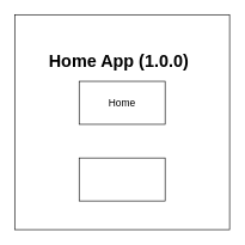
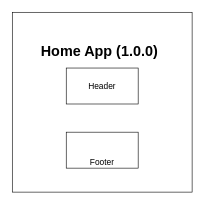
- <mxCell id="6" value="&lt;font style=&quot;font-size: 14px&quot;&gt;Home&lt;/font&gt;" style="text;html=1;strokeColor=none;fillColor=none;align=center;verticalAlign=middle;whiteSpace=wrap;overflow=hidden;" vertex="1" parent="1"><mxGeometry x="130" y="133" width="80" height="20" as="geometry" /></mxCell>
+ <mxCell id="6" value="&lt;font style=&quot;font-size: 14px&quot;&gt;Header&lt;/font&gt;" style="text;html=1;strokeColor=none;fillColor=none;align=center;verticalAlign=middle;whiteSpace=wrap;overflow=hidden;" vertex="1" parent="1"><mxGeometry x="130" y="133" width="80" height="20" as="geometry" /></mxCell>
+ <mxCell id="7" value="&lt;font style=&quot;font-size: 14px&quot;&gt;Footer&lt;/font&gt;" style="text;html=1;strokeColor=none;fillColor=none;align=center;verticalAlign=middle;whiteSpace=wrap;overflow=hidden;" vertex="1" parent="1"><mxGeometry x="130" y="260" width="80" height="20" as="geometry" /></mxCell>
